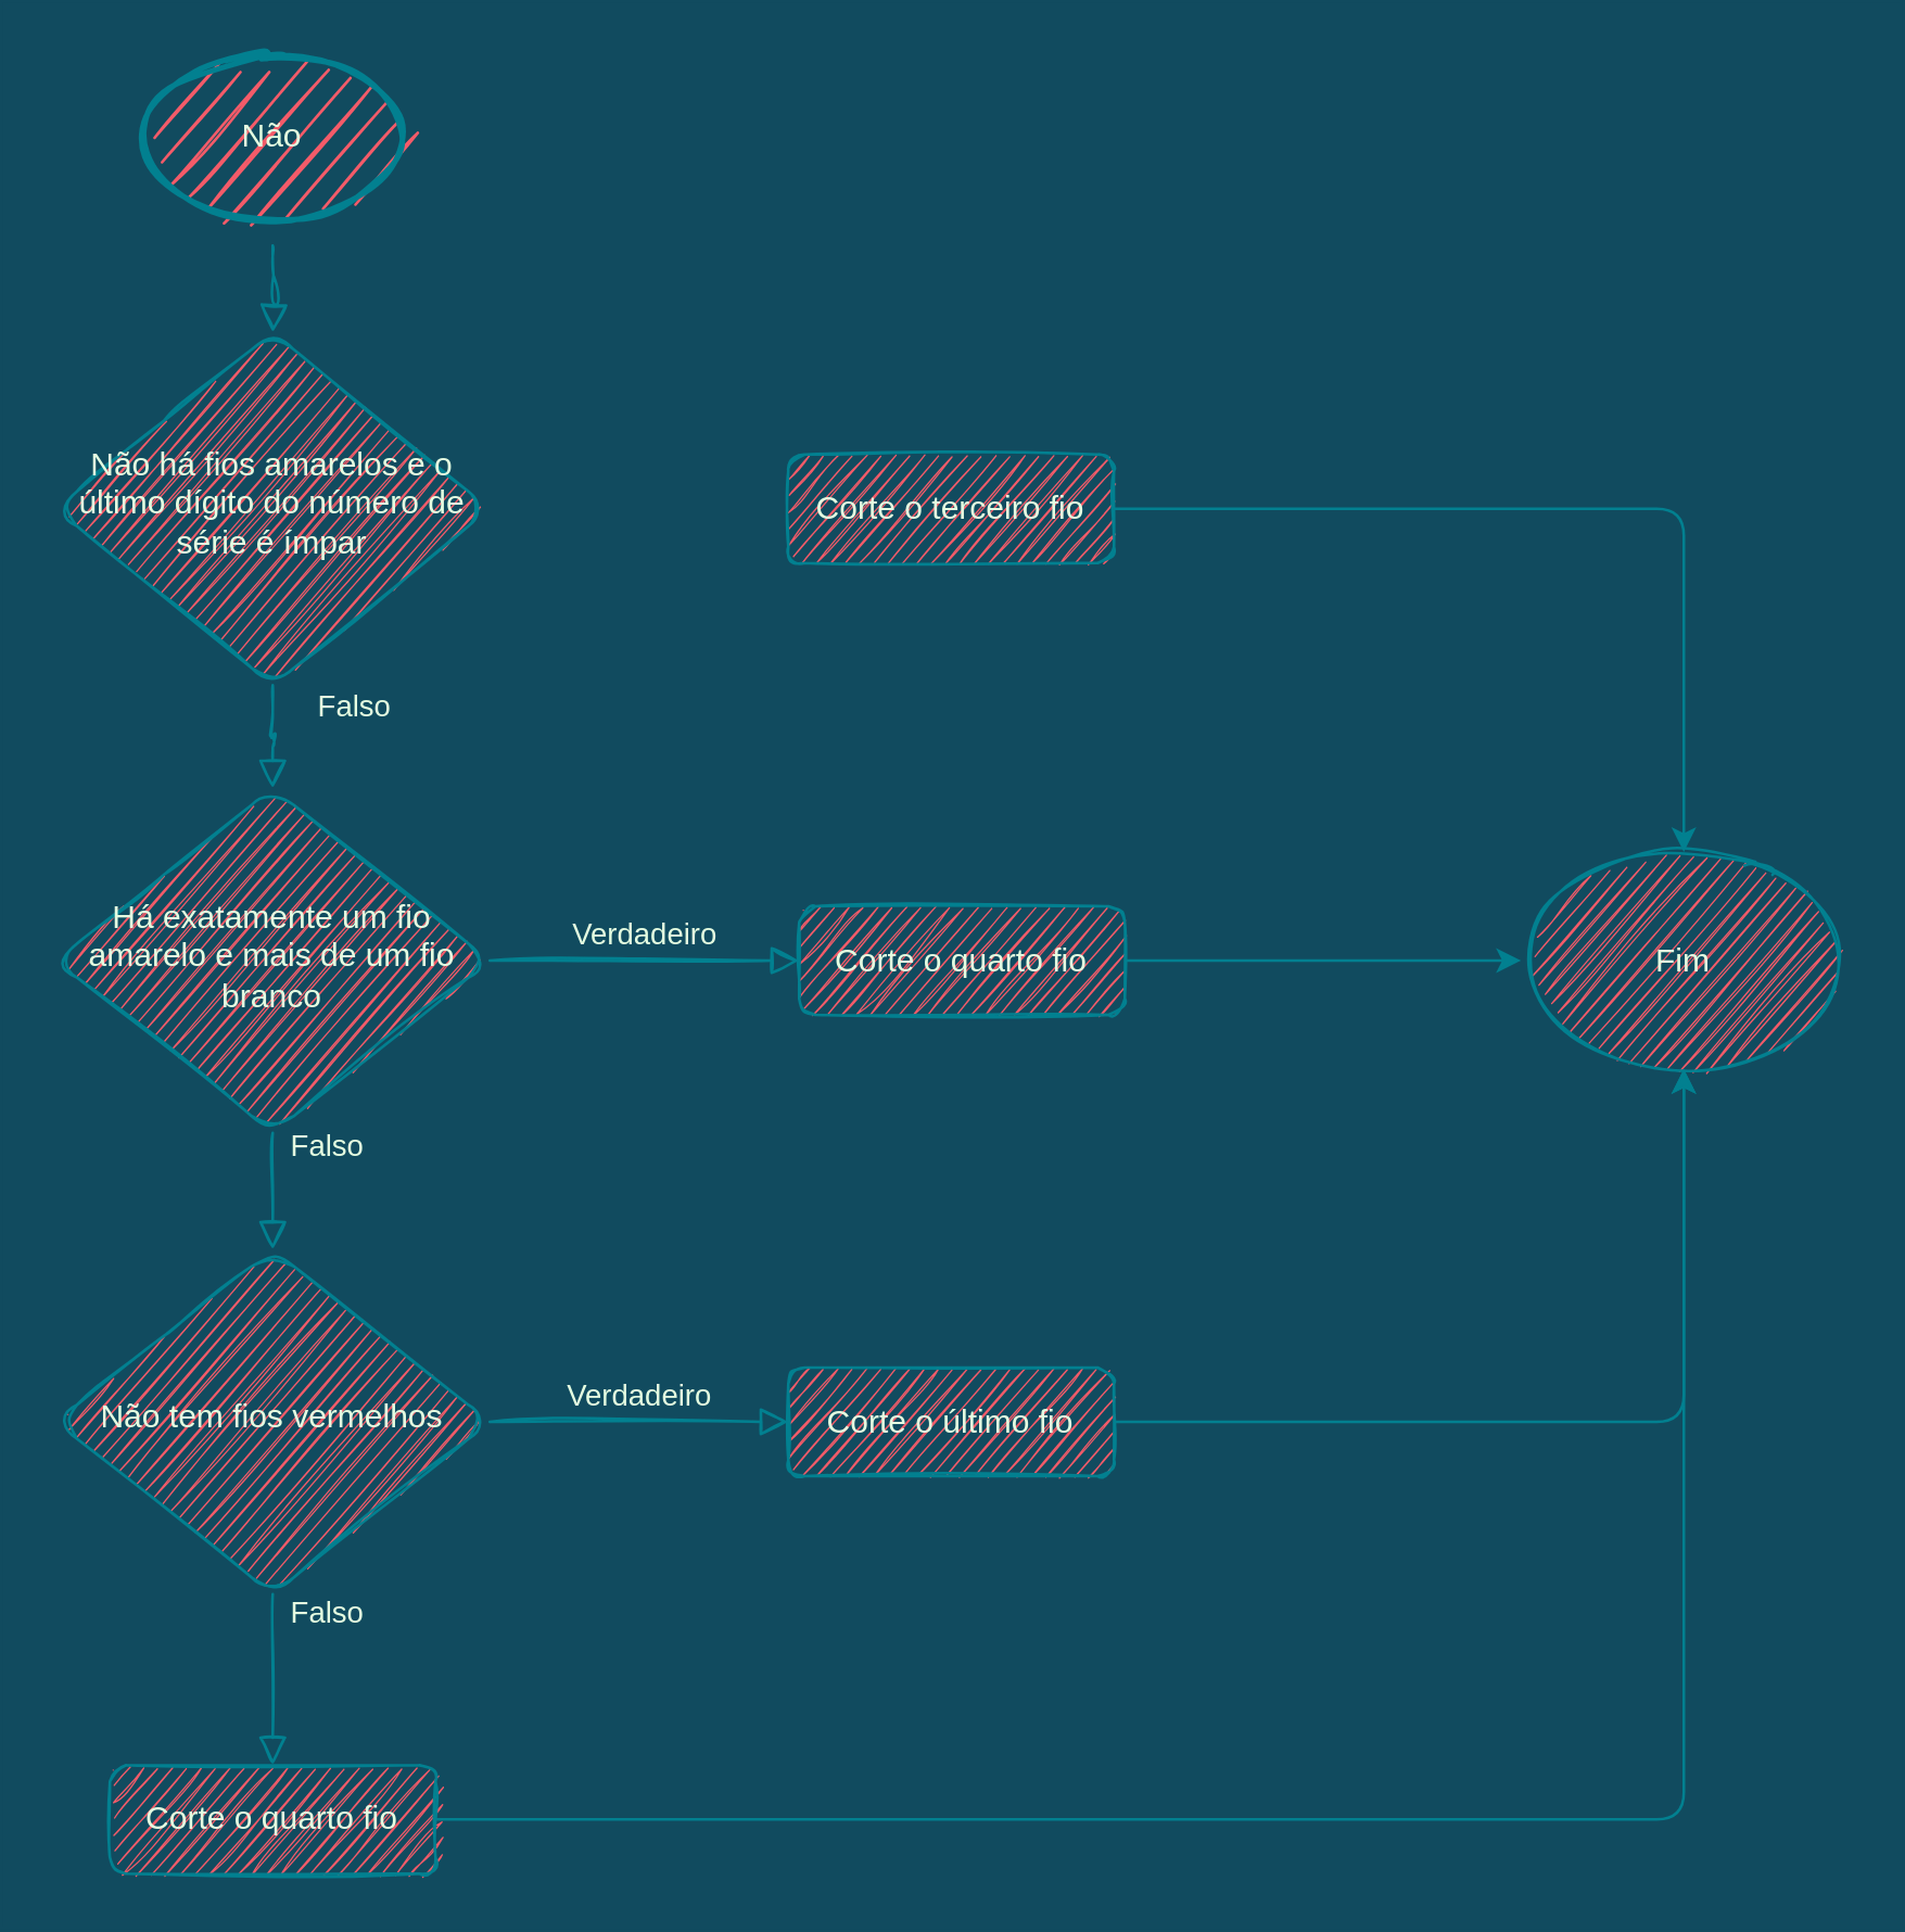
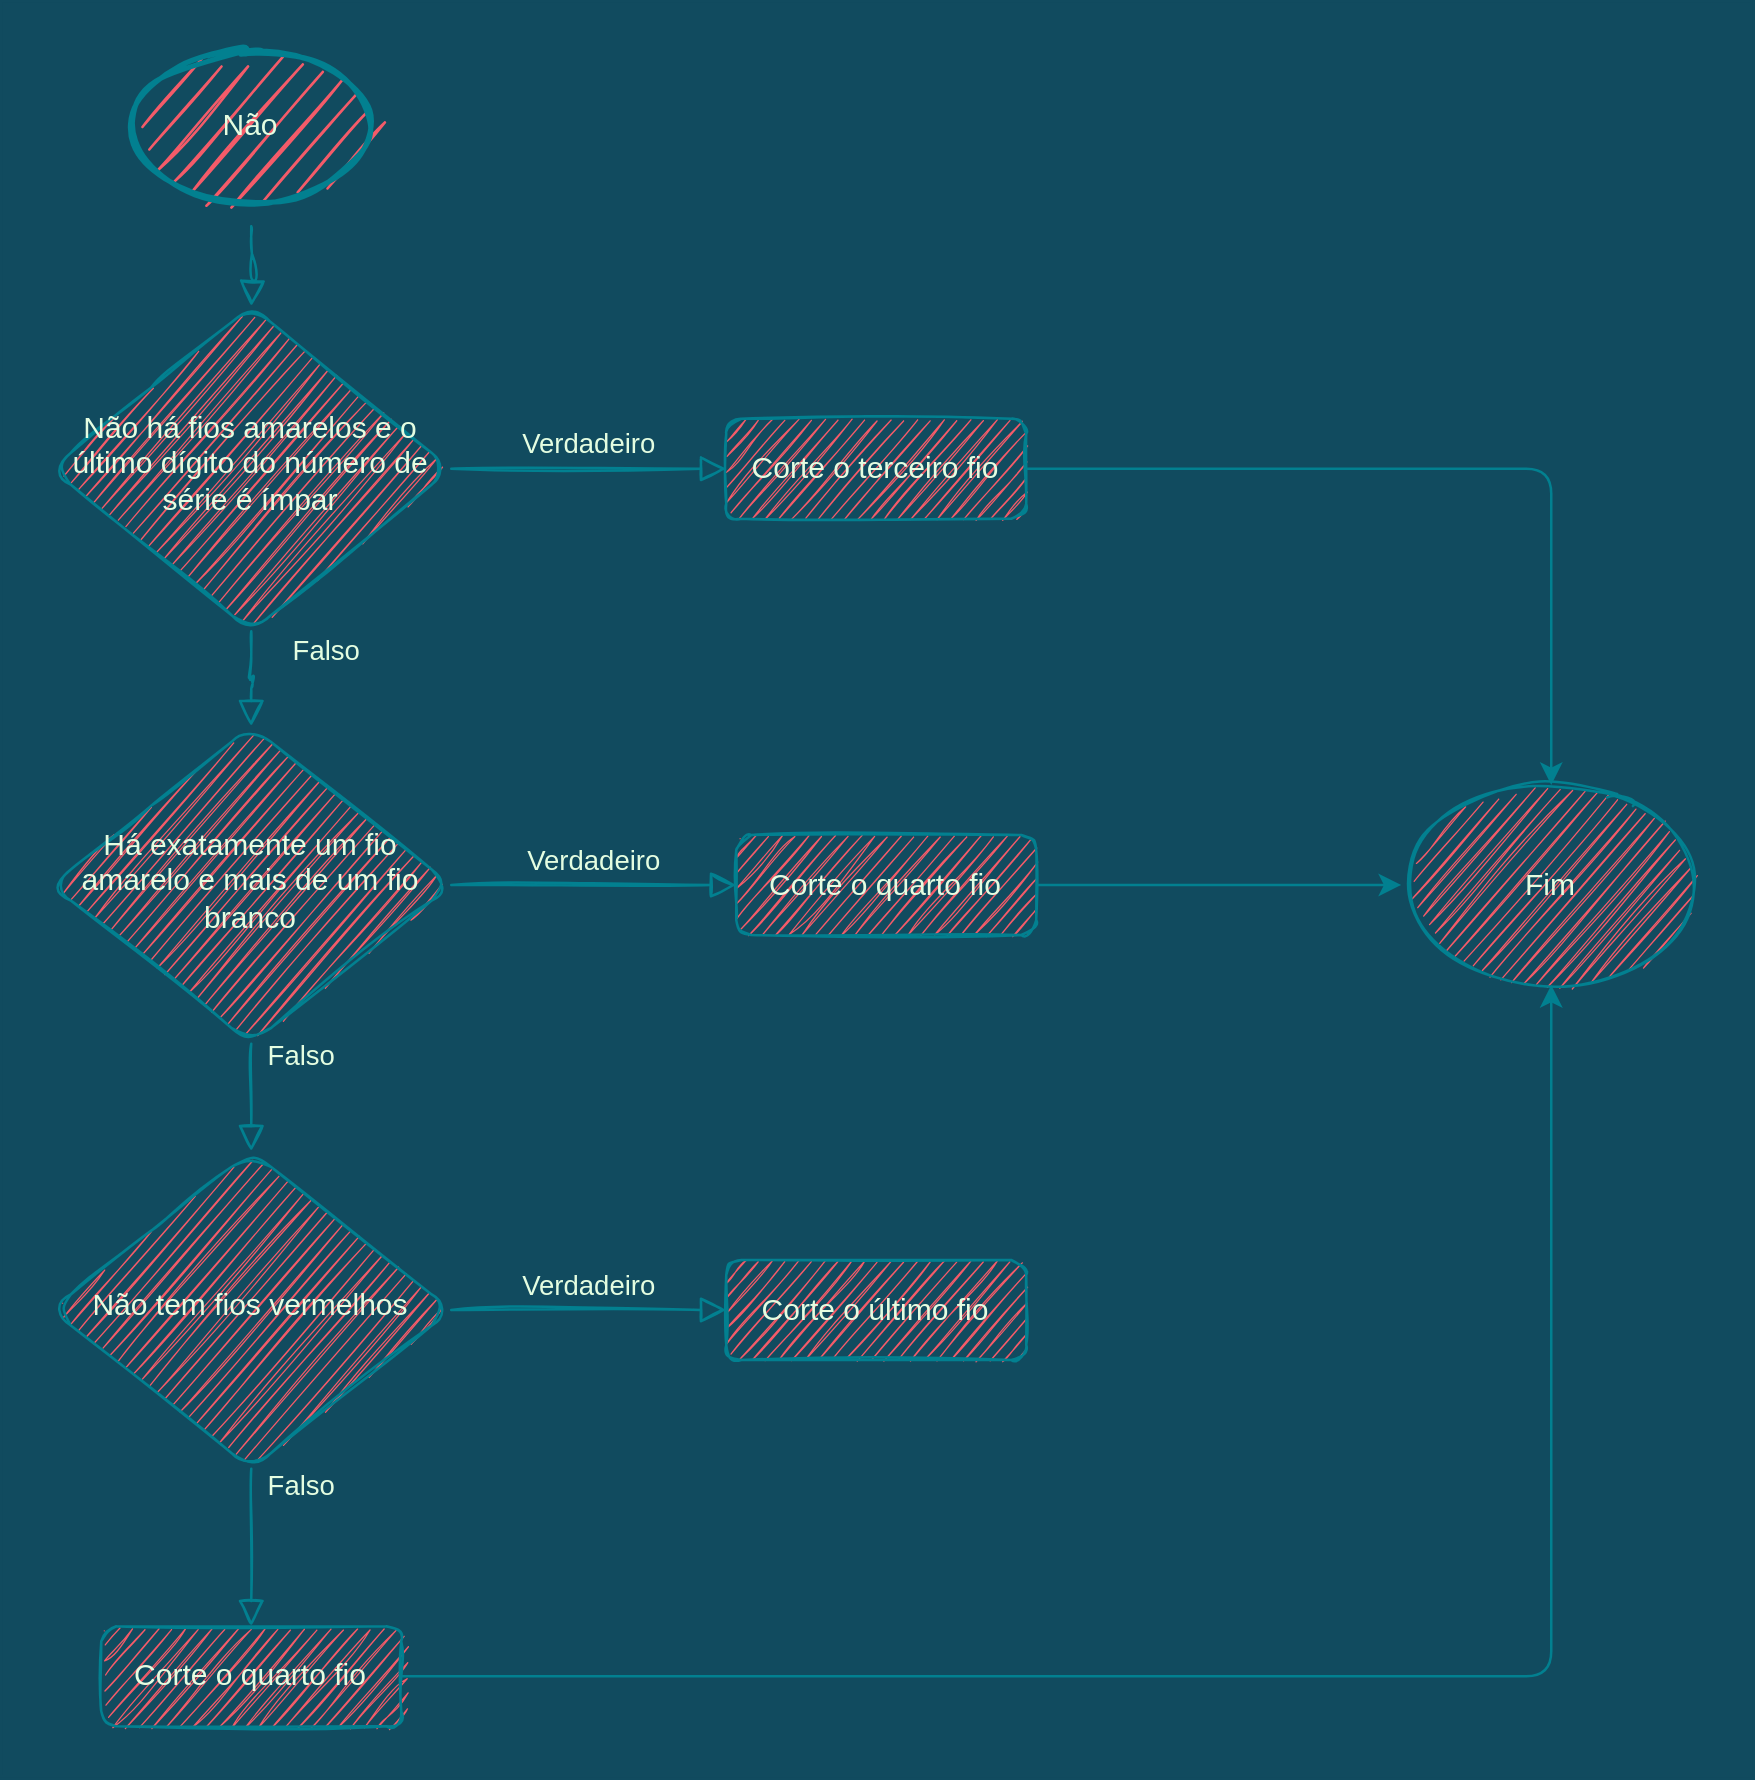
+ <mxCell id="4" value="Verdadeiro" style="edgeStyle=orthogonalEdgeStyle;html=1;jettySize=auto;orthogonalLoop=1;fontSize=11;endArrow=block;endFill=0;endSize=8;strokeWidth=1;shadow=0;labelBackgroundColor=none;strokeColor=#028090;fontColor=#E4FDE1;sketch=1;" parent="1" source="5" target="7" edge="1"><mxGeometry y="10" relative="1" as="geometry"><mxPoint as="offset" /></mxGeometry></mxCell>
- <mxCell id="16" style="edgeStyle=orthogonalEdgeStyle;curved=0;rounded=1;sketch=0;orthogonalLoop=1;jettySize=auto;html=1;entryX=0.5;entryY=1;entryDx=0;entryDy=0;strokeColor=#028090;fillColor=#F45B69;fontColor=#E4FDE1;" edge="1" parent="1" source="17" target="21"><mxGeometry relative="1" as="geometry" /></mxCell>
